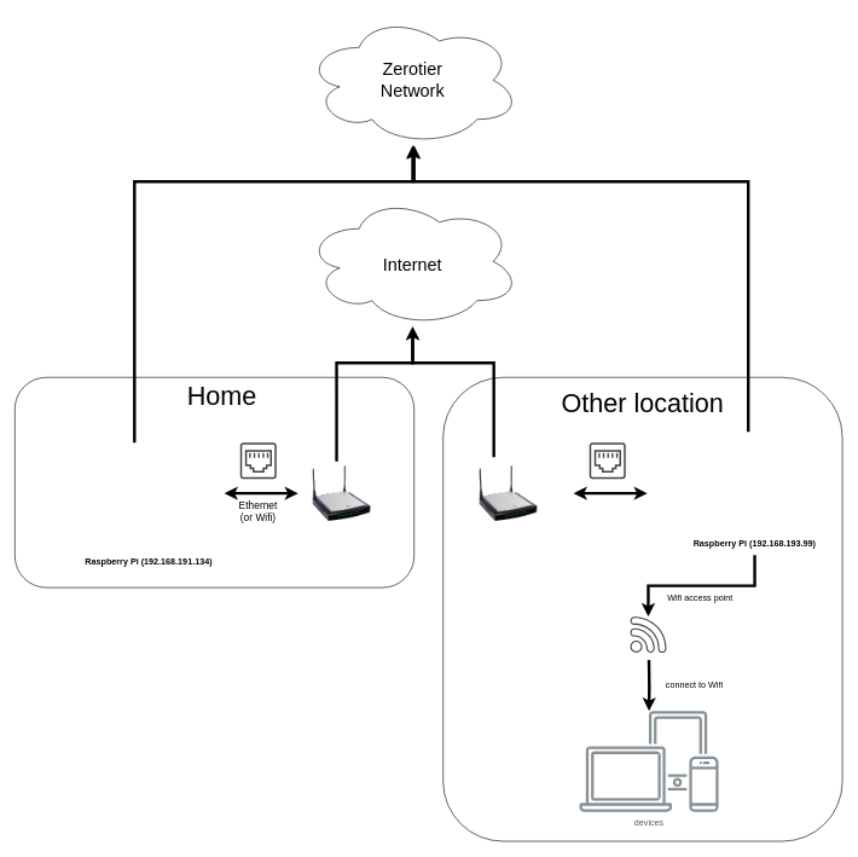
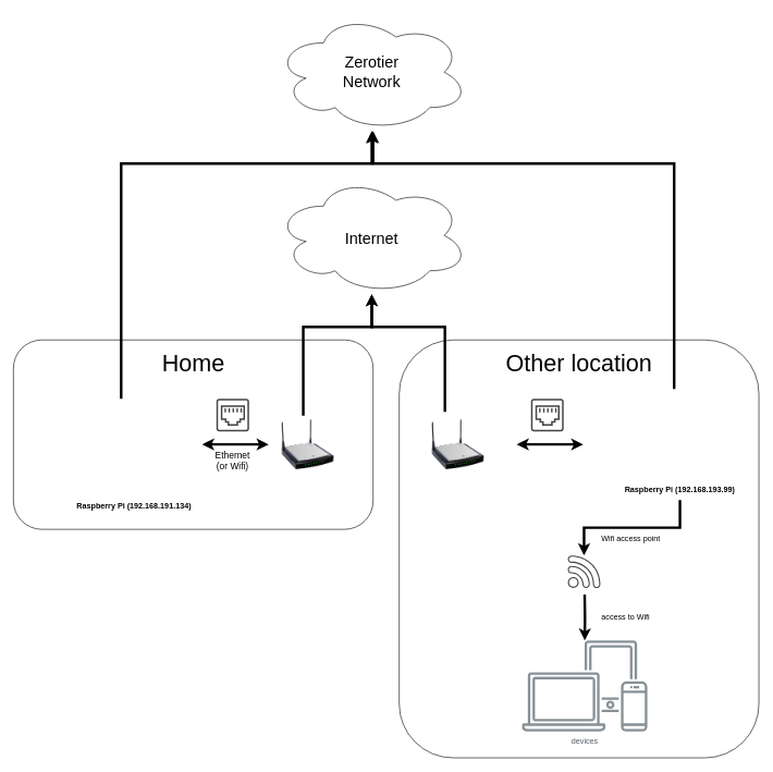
- <mxCell id="10" value="&lt;font style=&quot;font-size: 36px;&quot;&gt;Home&lt;/font&gt;" style="text;html=1;align=center;verticalAlign=middle;whiteSpace=wrap;rounded=0;" parent="1" vertex="1"><mxGeometry x="240.54" y="530" width="130" height="30" as="geometry" /></mxCell>
+ <mxCell id="10" value="&lt;font style=&quot;font-size: 36px;&quot;&gt;Home&lt;/font&gt;" style="text;html=1;align=center;verticalAlign=middle;whiteSpace=wrap;rounded=0;" parent="1" vertex="1"><mxGeometry x="230.54" y="540" width="130" height="30" as="geometry" /></mxCell>
- <mxCell id="27" value="connect to Wifi" style="text;html=1;align=center;verticalAlign=middle;whiteSpace=wrap;rounded=0;" parent="1" vertex="1"><mxGeometry x="900.19" y="930" width="115.93" height="30" as="geometry" /></mxCell>
+ <mxCell id="27" value="access to Wifi" style="text;html=1;align=center;verticalAlign=middle;whiteSpace=wrap;rounded=0;" parent="1" vertex="1"><mxGeometry x="900.19" y="930" width="115.93" height="30" as="geometry" /></mxCell>
